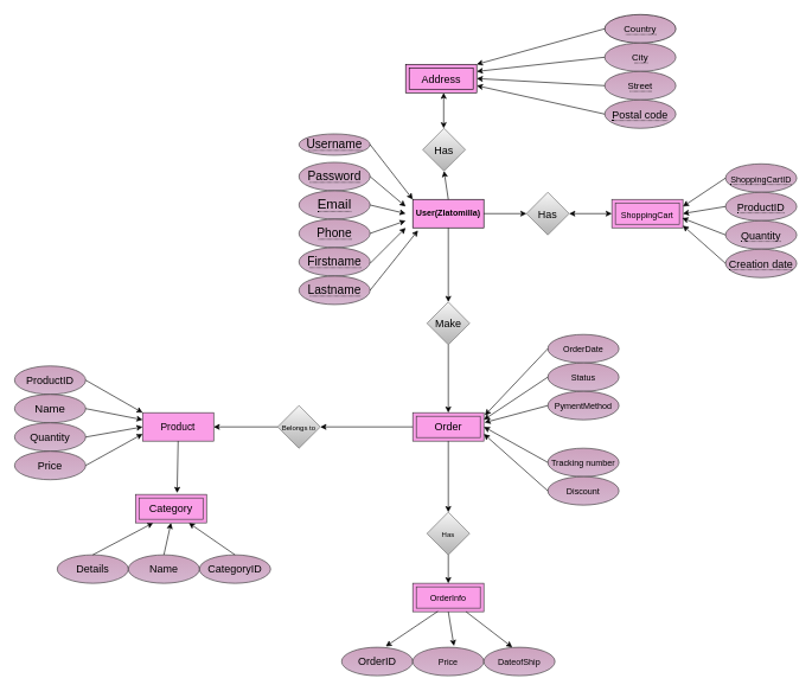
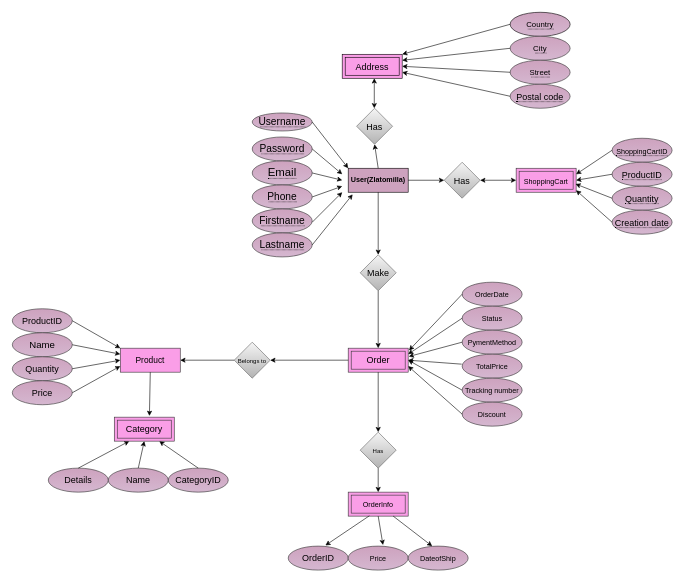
- <mxCell id="2" value="&lt;b&gt;User(Zlatomilla)&lt;/b&gt;" style="rounded=0;whiteSpace=wrap;html=1;fillColor=#FA9EE7;strokeColor=#000000;" parent="1" vertex="1"><mxGeometry x="580" y="280" width="100" height="40" as="geometry" /></mxCell>
+ <mxCell id="2" value="&lt;b&gt;User(Zlatomilla)&lt;/b&gt;" style="rounded=0;whiteSpace=wrap;html=1;fillColor=#cda2be;strokeColor=#000000;" parent="1" vertex="1"><mxGeometry x="580" y="280" width="100" height="40" as="geometry" /></mxCell>
+ <mxCell id="75" value="" style="endArrow=classic;html=1;rounded=0;fontSize=15;exitX=-0.008;exitY=0.416;exitDx=0;exitDy=0;exitPerimeter=0;entryX=1;entryY=0.5;entryDx=0;entryDy=0;" parent="1" source="67" target="20" edge="1"><mxGeometry width="50" height="50" relative="1" as="geometry"><mxPoint x="670" y="610" as="sourcePoint" /><mxPoint x="720" y="560" as="targetPoint" /></mxGeometry></mxCell>
+ <mxCell id="67" value="&lt;span style=&quot;font-size: 12px;&quot;&gt;TotalPrice&lt;/span&gt;" style="ellipse;whiteSpace=wrap;html=1;align=center;strokeColor=#333333;fontSize=15;fillColor=#CDA2BE;gradientColor=#D5B7D0;" parent="1" vertex="1"><mxGeometry x="770" y="590" width="100" height="40" as="geometry" /></mxCell>
